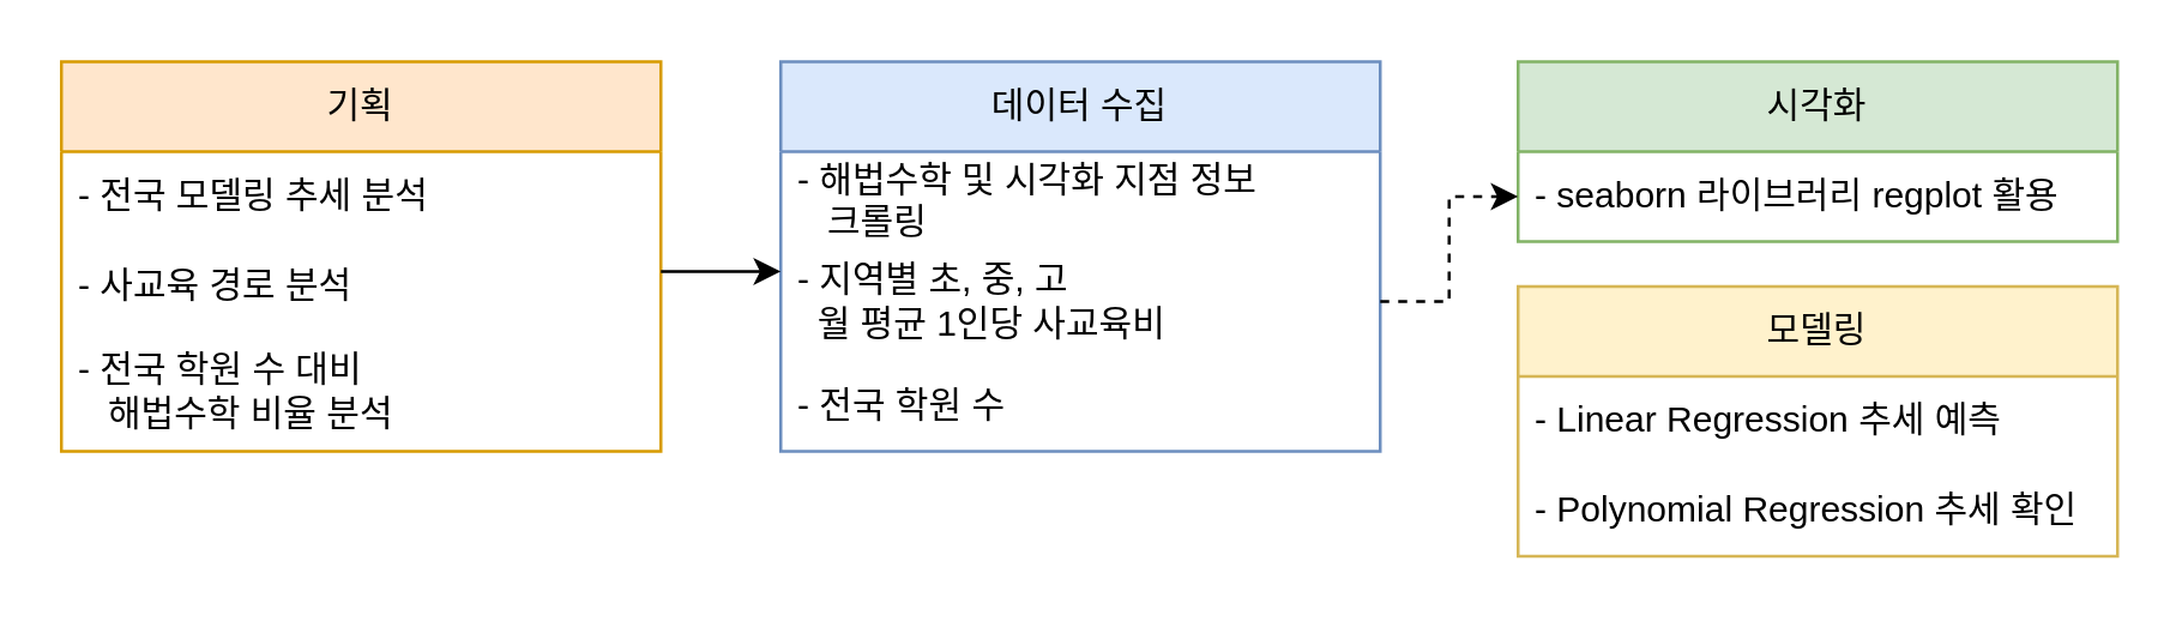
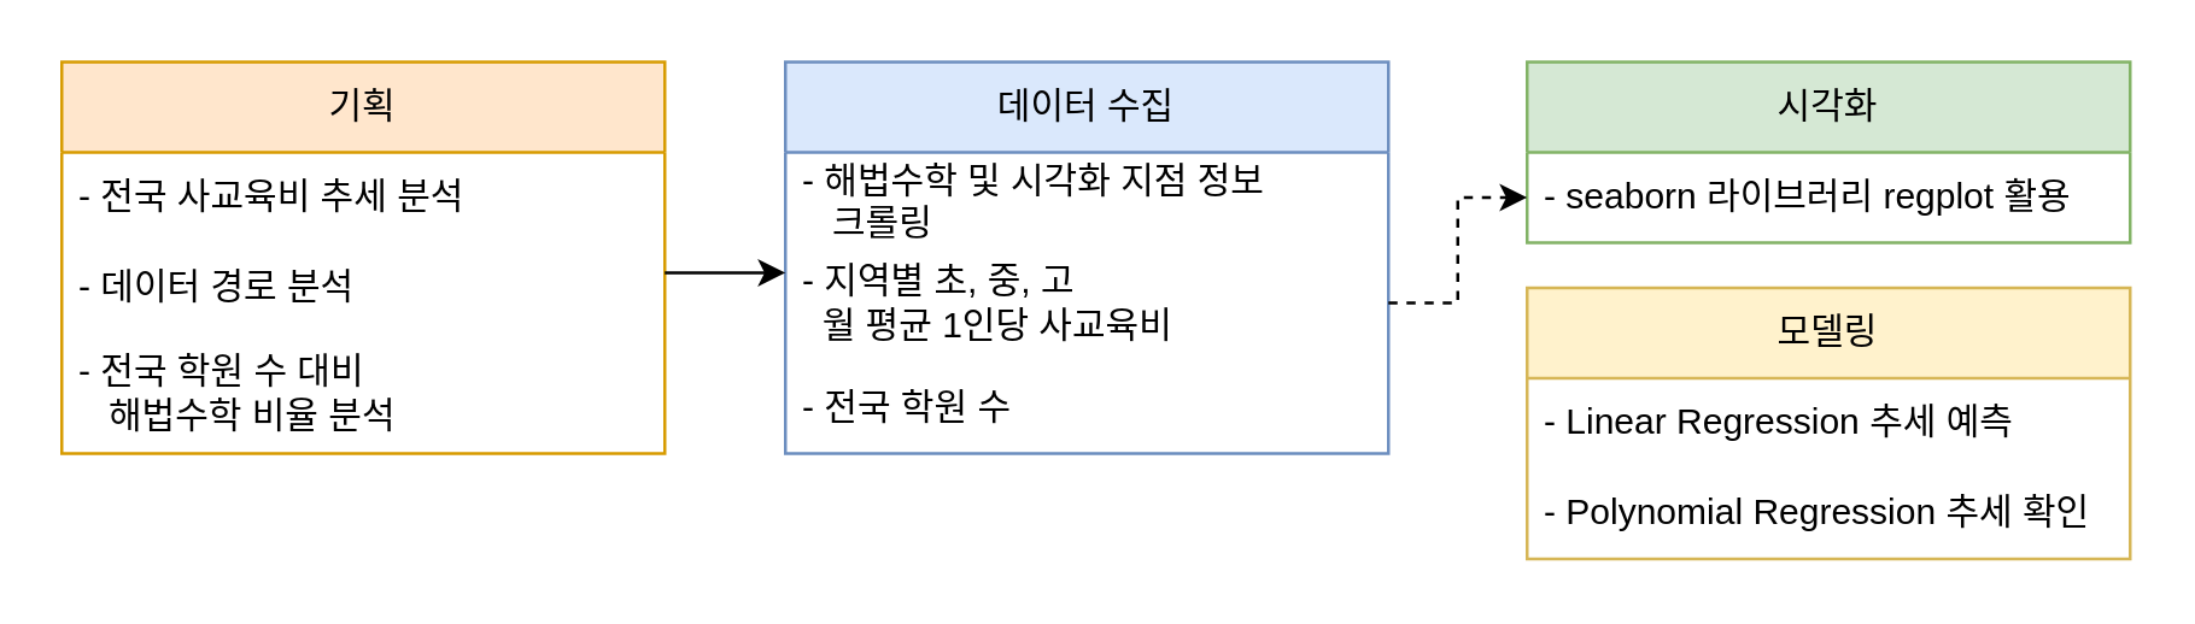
- <mxCell id="10" value="- 전국 모델링 추세 분석" style="text;strokeColor=none;fillColor=none;align=left;verticalAlign=middle;spacingLeft=4;spacingRight=4;overflow=hidden;points=[[0,0.5],[1,0.5]];portConstraint=eastwest;rotatable=0;whiteSpace=wrap;html=1;" parent="9" vertex="1"><mxGeometry y="30" width="200" height="30" as="geometry" /></mxCell>
+ <mxCell id="10" value="- 전국 사교육비 추세 분석" style="text;strokeColor=none;fillColor=none;align=left;verticalAlign=middle;spacingLeft=4;spacingRight=4;overflow=hidden;points=[[0,0.5],[1,0.5]];portConstraint=eastwest;rotatable=0;whiteSpace=wrap;html=1;" parent="9" vertex="1"><mxGeometry y="30" width="200" height="30" as="geometry" /></mxCell>
- <mxCell id="11" value="- 사교육 경로 분석" style="text;strokeColor=none;fillColor=none;align=left;verticalAlign=middle;spacingLeft=4;spacingRight=4;overflow=hidden;points=[[0,0.5],[1,0.5]];portConstraint=eastwest;rotatable=0;whiteSpace=wrap;html=1;" parent="9" vertex="1"><mxGeometry y="60" width="200" height="30" as="geometry" /></mxCell>
+ <mxCell id="11" value="- 데이터 경로 분석" style="text;strokeColor=none;fillColor=none;align=left;verticalAlign=middle;spacingLeft=4;spacingRight=4;overflow=hidden;points=[[0,0.5],[1,0.5]];portConstraint=eastwest;rotatable=0;whiteSpace=wrap;html=1;" parent="9" vertex="1"><mxGeometry y="60" width="200" height="30" as="geometry" /></mxCell>
